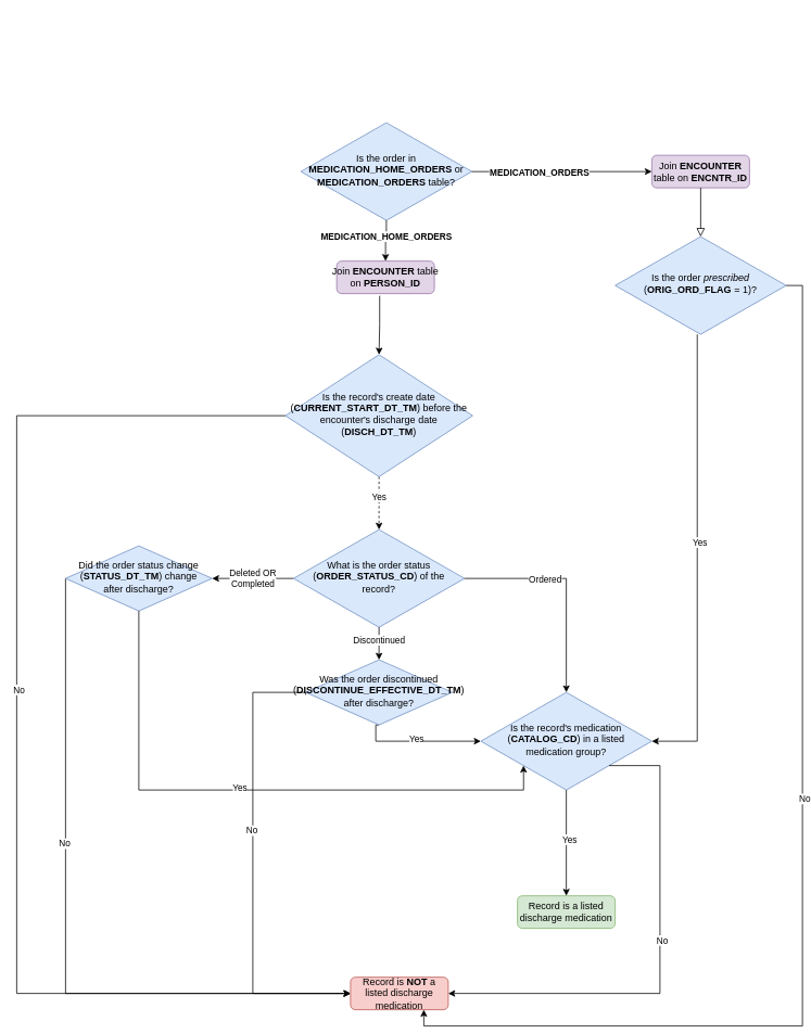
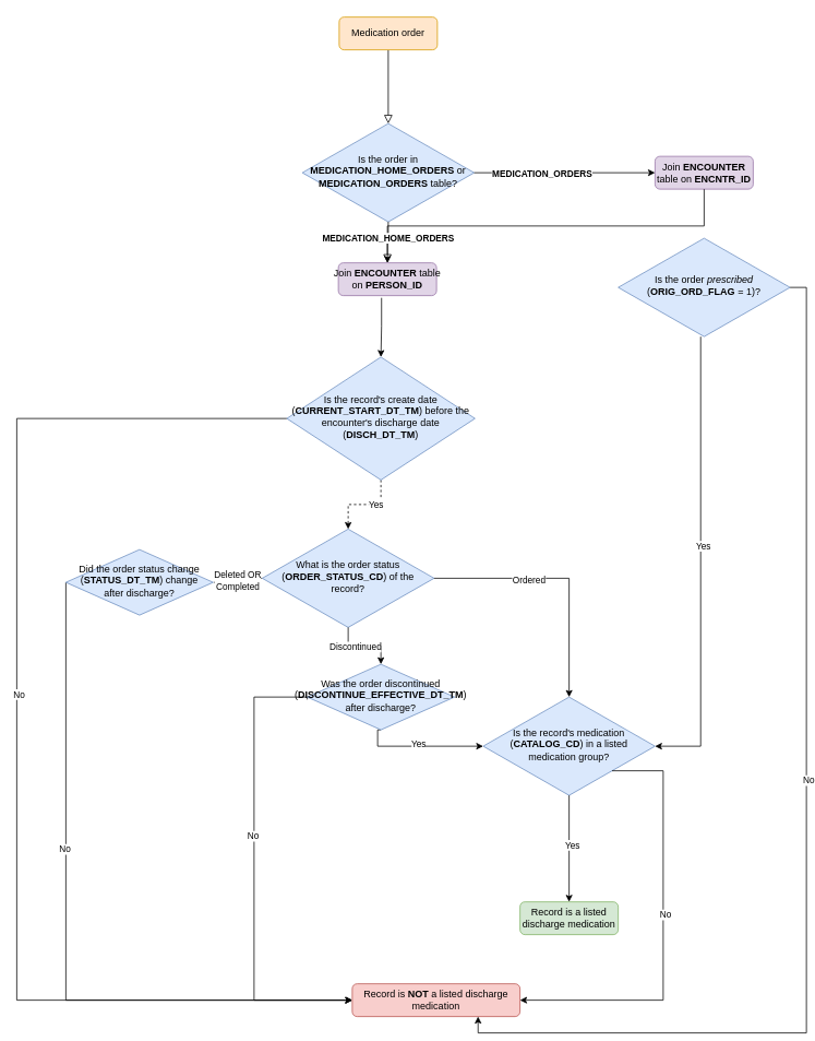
+ <mxCell id="3" value="Medication order" style="rounded=1;whiteSpace=wrap;html=1;fontSize=12;glass=0;strokeWidth=1;shadow=0;fillColor=#ffe6cc;strokeColor=#d79b00;" parent="1" vertex="1"><mxGeometry x="414" y="20" width="120" height="40" as="geometry" /></mxCell>
+ <mxCell id="2" value="" style="rounded=0;html=1;jettySize=auto;orthogonalLoop=1;fontSize=11;endArrow=block;endFill=0;endSize=8;strokeWidth=1;shadow=0;labelBackgroundColor=none;edgeStyle=orthogonalEdgeStyle;" parent="1" source="3" target="4" edge="1"><mxGeometry relative="1" as="geometry" /></mxCell>
- <mxCell id="8" value="" style="edgeStyle=orthogonalEdgeStyle;rounded=0;html=1;jettySize=auto;orthogonalLoop=1;fontSize=11;endArrow=block;endFill=0;endSize=8;strokeWidth=1;shadow=0;labelBackgroundColor=none;exitX=0.5;exitY=1;exitDx=0;exitDy=0;" edge="1" parent="1" source="5" target="7"><mxGeometry y="50" relative="1" as="geometry"><mxPoint as="offset" /><mxPoint x="590" y="220" as="sourcePoint" /><mxPoint x="810" y="220" as="targetPoint" /></mxGeometry></mxCell>
+ <mxCell id="8" value="" style="edgeStyle=orthogonalEdgeStyle;rounded=0;html=1;jettySize=auto;orthogonalLoop=1;fontSize=11;endArrow=block;endFill=0;endSize=8;strokeWidth=1;shadow=0;labelBackgroundColor=none;exitX=0.5;exitY=1;exitDx=0;exitDy=0;" edge="1" parent="1" source="5" target="6"><mxGeometry y="50" relative="1" as="geometry"><mxPoint as="offset" /><mxPoint x="590" y="220" as="sourcePoint" /><mxPoint x="810" y="220" as="targetPoint" /></mxGeometry></mxCell>
- <mxCell id="18" value="What is the order status (&lt;b&gt;ORDER_STATUS_CD&lt;/b&gt;) of the record?" style="rhombus;whiteSpace=wrap;html=1;shadow=0;fontFamily=Helvetica;fontSize=12;align=center;strokeWidth=1;spacing=6;spacingTop=-4;fillColor=#dae8fc;strokeColor=#6c8ebf;" vertex="1" parent="1"><mxGeometry x="360" y="650" width="210" height="120" as="geometry" /></mxCell>
+ <mxCell id="18" value="What is the order status (&lt;b&gt;ORDER_STATUS_CD&lt;/b&gt;) of the record?" style="rhombus;whiteSpace=wrap;html=1;shadow=0;fontFamily=Helvetica;fontSize=12;align=center;strokeWidth=1;spacing=6;spacingTop=-4;fillColor=#dae8fc;strokeColor=#6c8ebf;" vertex="1" parent="1"><mxGeometry x="320" y="645" width="210" height="120" as="geometry" /></mxCell>
- <mxCell id="44" value="" style="edgeStyle=orthogonalEdgeStyle;rounded=0;orthogonalLoop=1;jettySize=auto;html=1;exitX=0.5;exitY=1;exitDx=0;exitDy=0;entryX=0;entryY=1;entryDx=0;entryDy=0;" edge="1" parent="1" source="43" target="10"><mxGeometry relative="1" as="geometry"><mxPoint x="471.04" y="900.16" as="sourcePoint" /><mxPoint x="600" y="920" as="targetPoint" /><Array as="points"><mxPoint x="170" y="970" /><mxPoint x="643" y="970" /></Array></mxGeometry></mxCell>
- <mxCell id="45" value="Yes" style="edgeLabel;html=1;align=center;verticalAlign=middle;resizable=0;points=[];" vertex="1" connectable="0" parent="44"><mxGeometry x="-0.05" y="3" relative="1" as="geometry"><mxPoint as="offset" /></mxGeometry></mxCell>
- <mxCell id="9" value="Record is &lt;b&gt;NOT &lt;/b&gt;a listed discharge medication" style="rounded=1;whiteSpace=wrap;html=1;fontSize=12;glass=0;strokeWidth=1;shadow=0;fillColor=#f8cecc;strokeColor=#b85450;" vertex="1" parent="1"><mxGeometry x="430" y="1200" width="120" height="40" as="geometry" /></mxCell>
+ <mxCell id="9" value="Record is &lt;b&gt;NOT &lt;/b&gt;a listed discharge medication" style="rounded=1;whiteSpace=wrap;html=1;fontSize=12;glass=0;strokeWidth=1;shadow=0;fillColor=#f8cecc;strokeColor=#b85450;" vertex="1" parent="1"><mxGeometry x="430" y="1200" width="205" height="40" as="geometry" /></mxCell>
